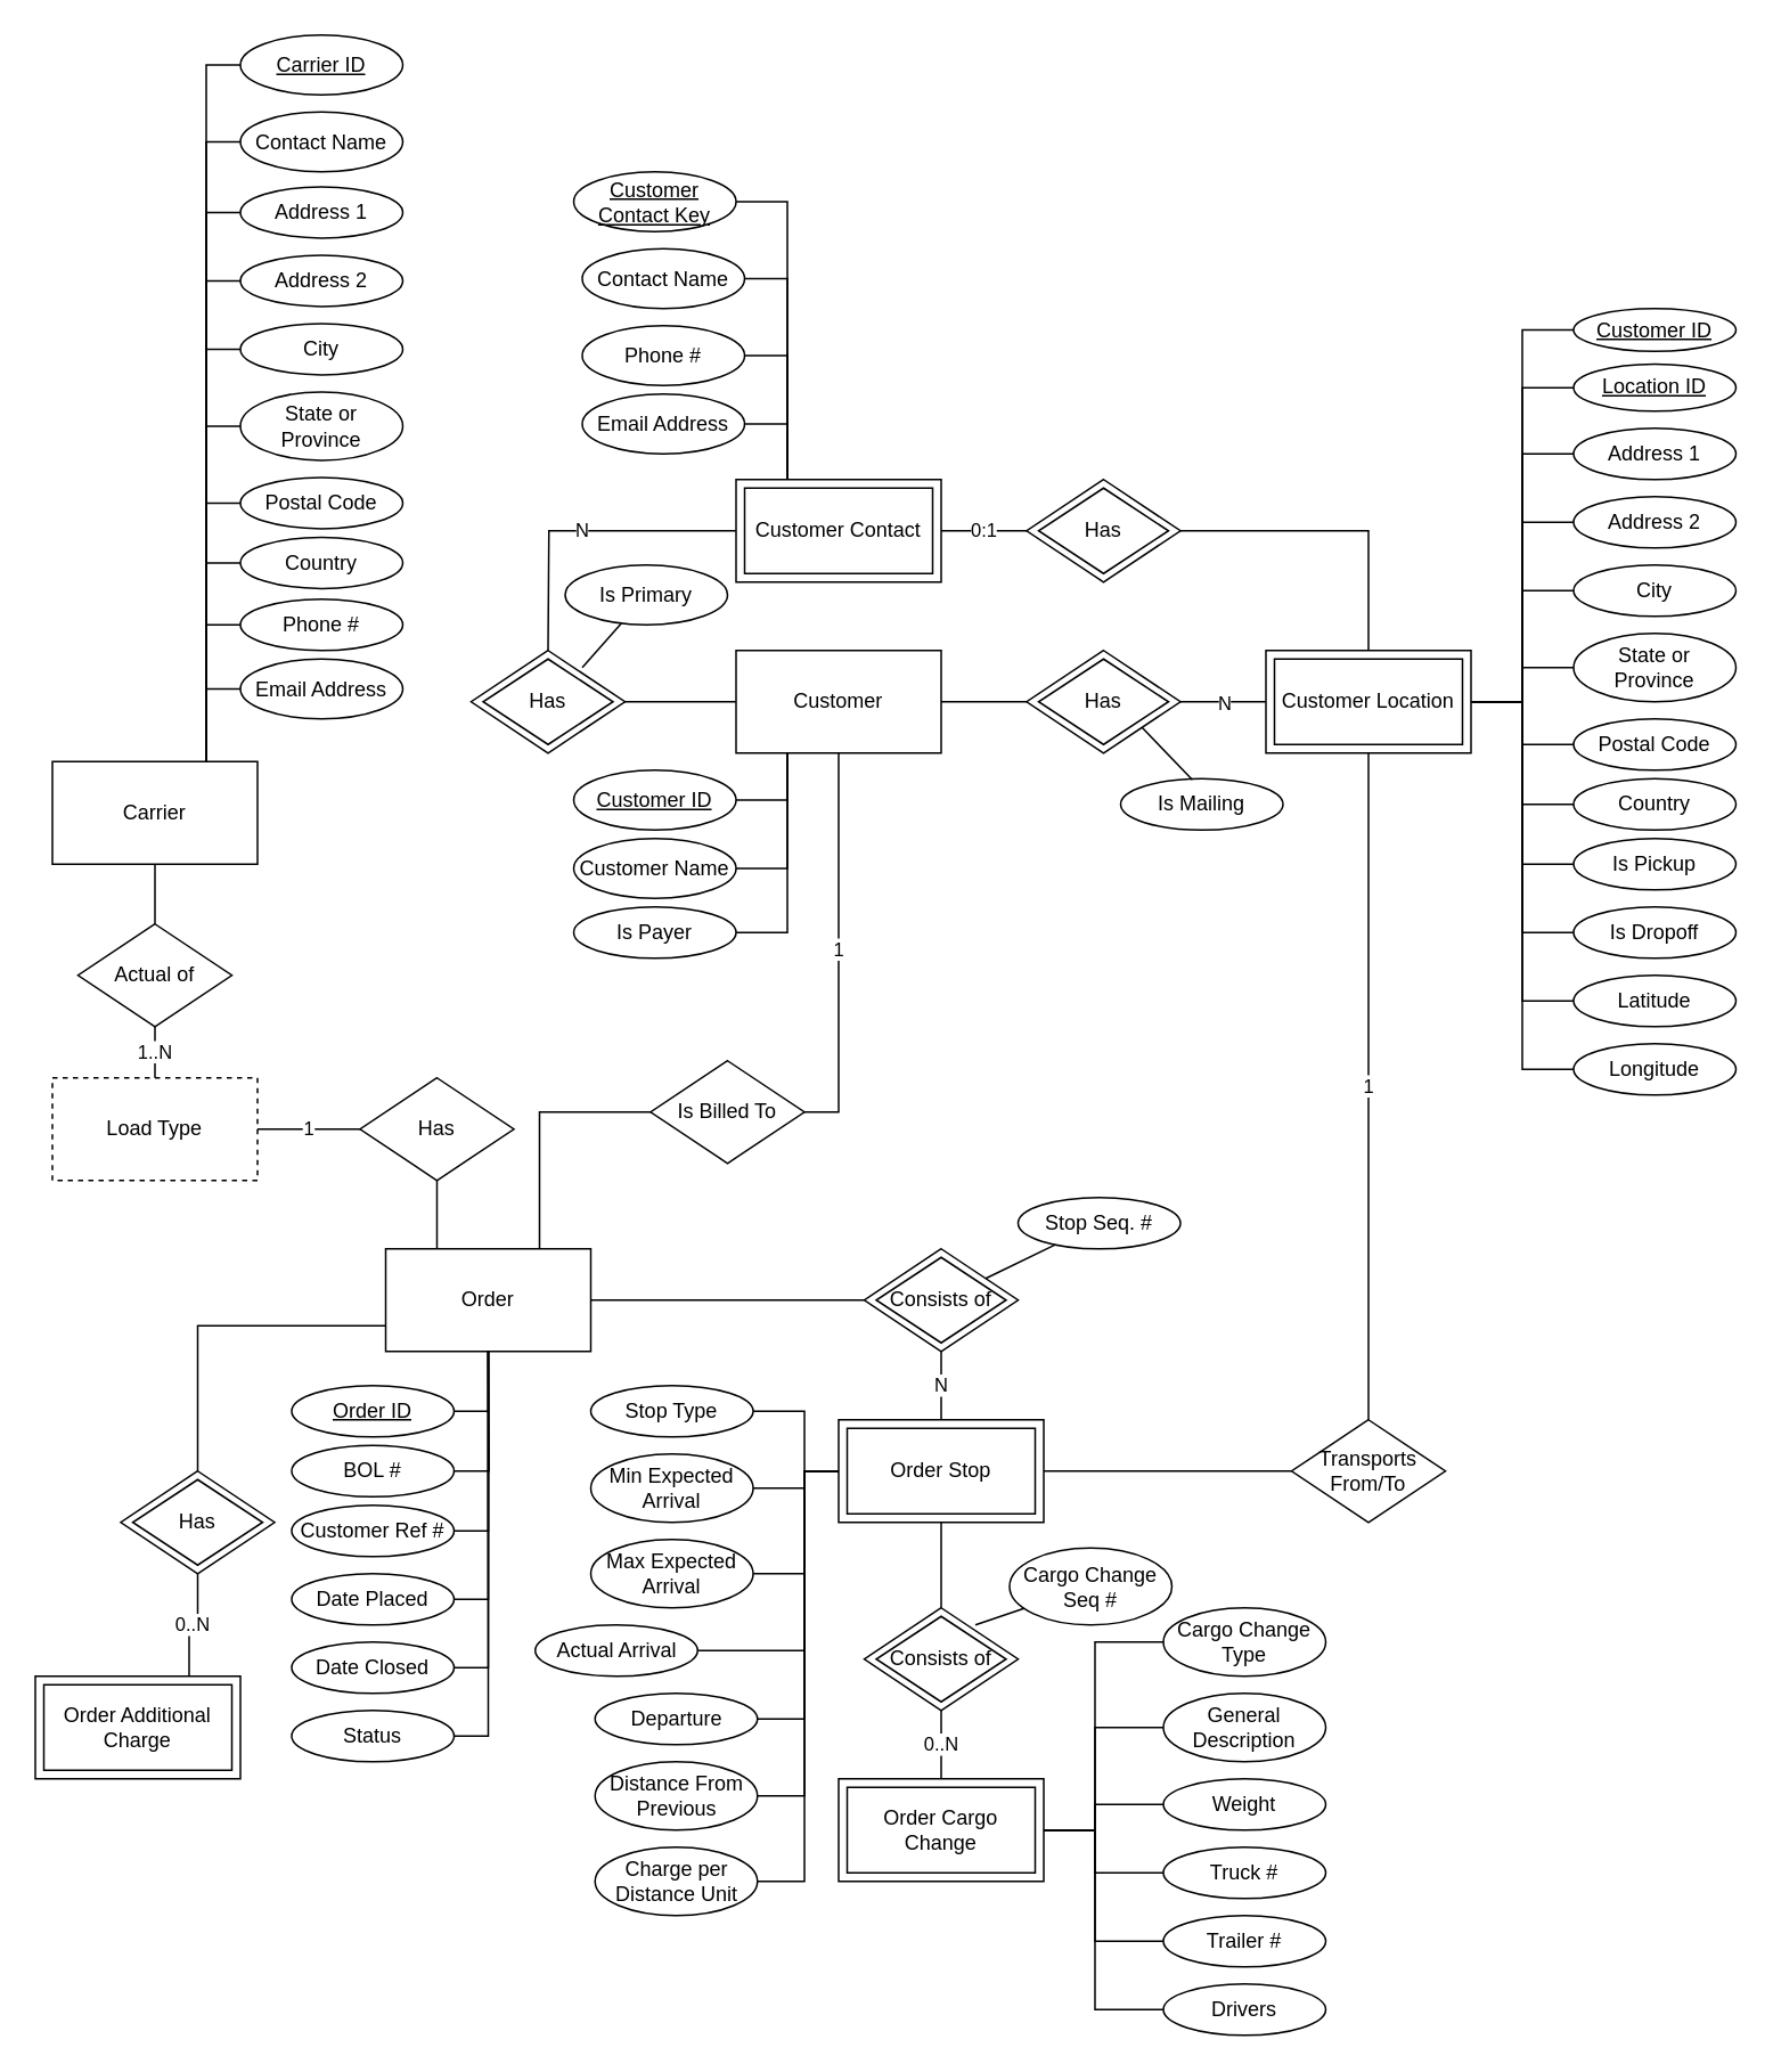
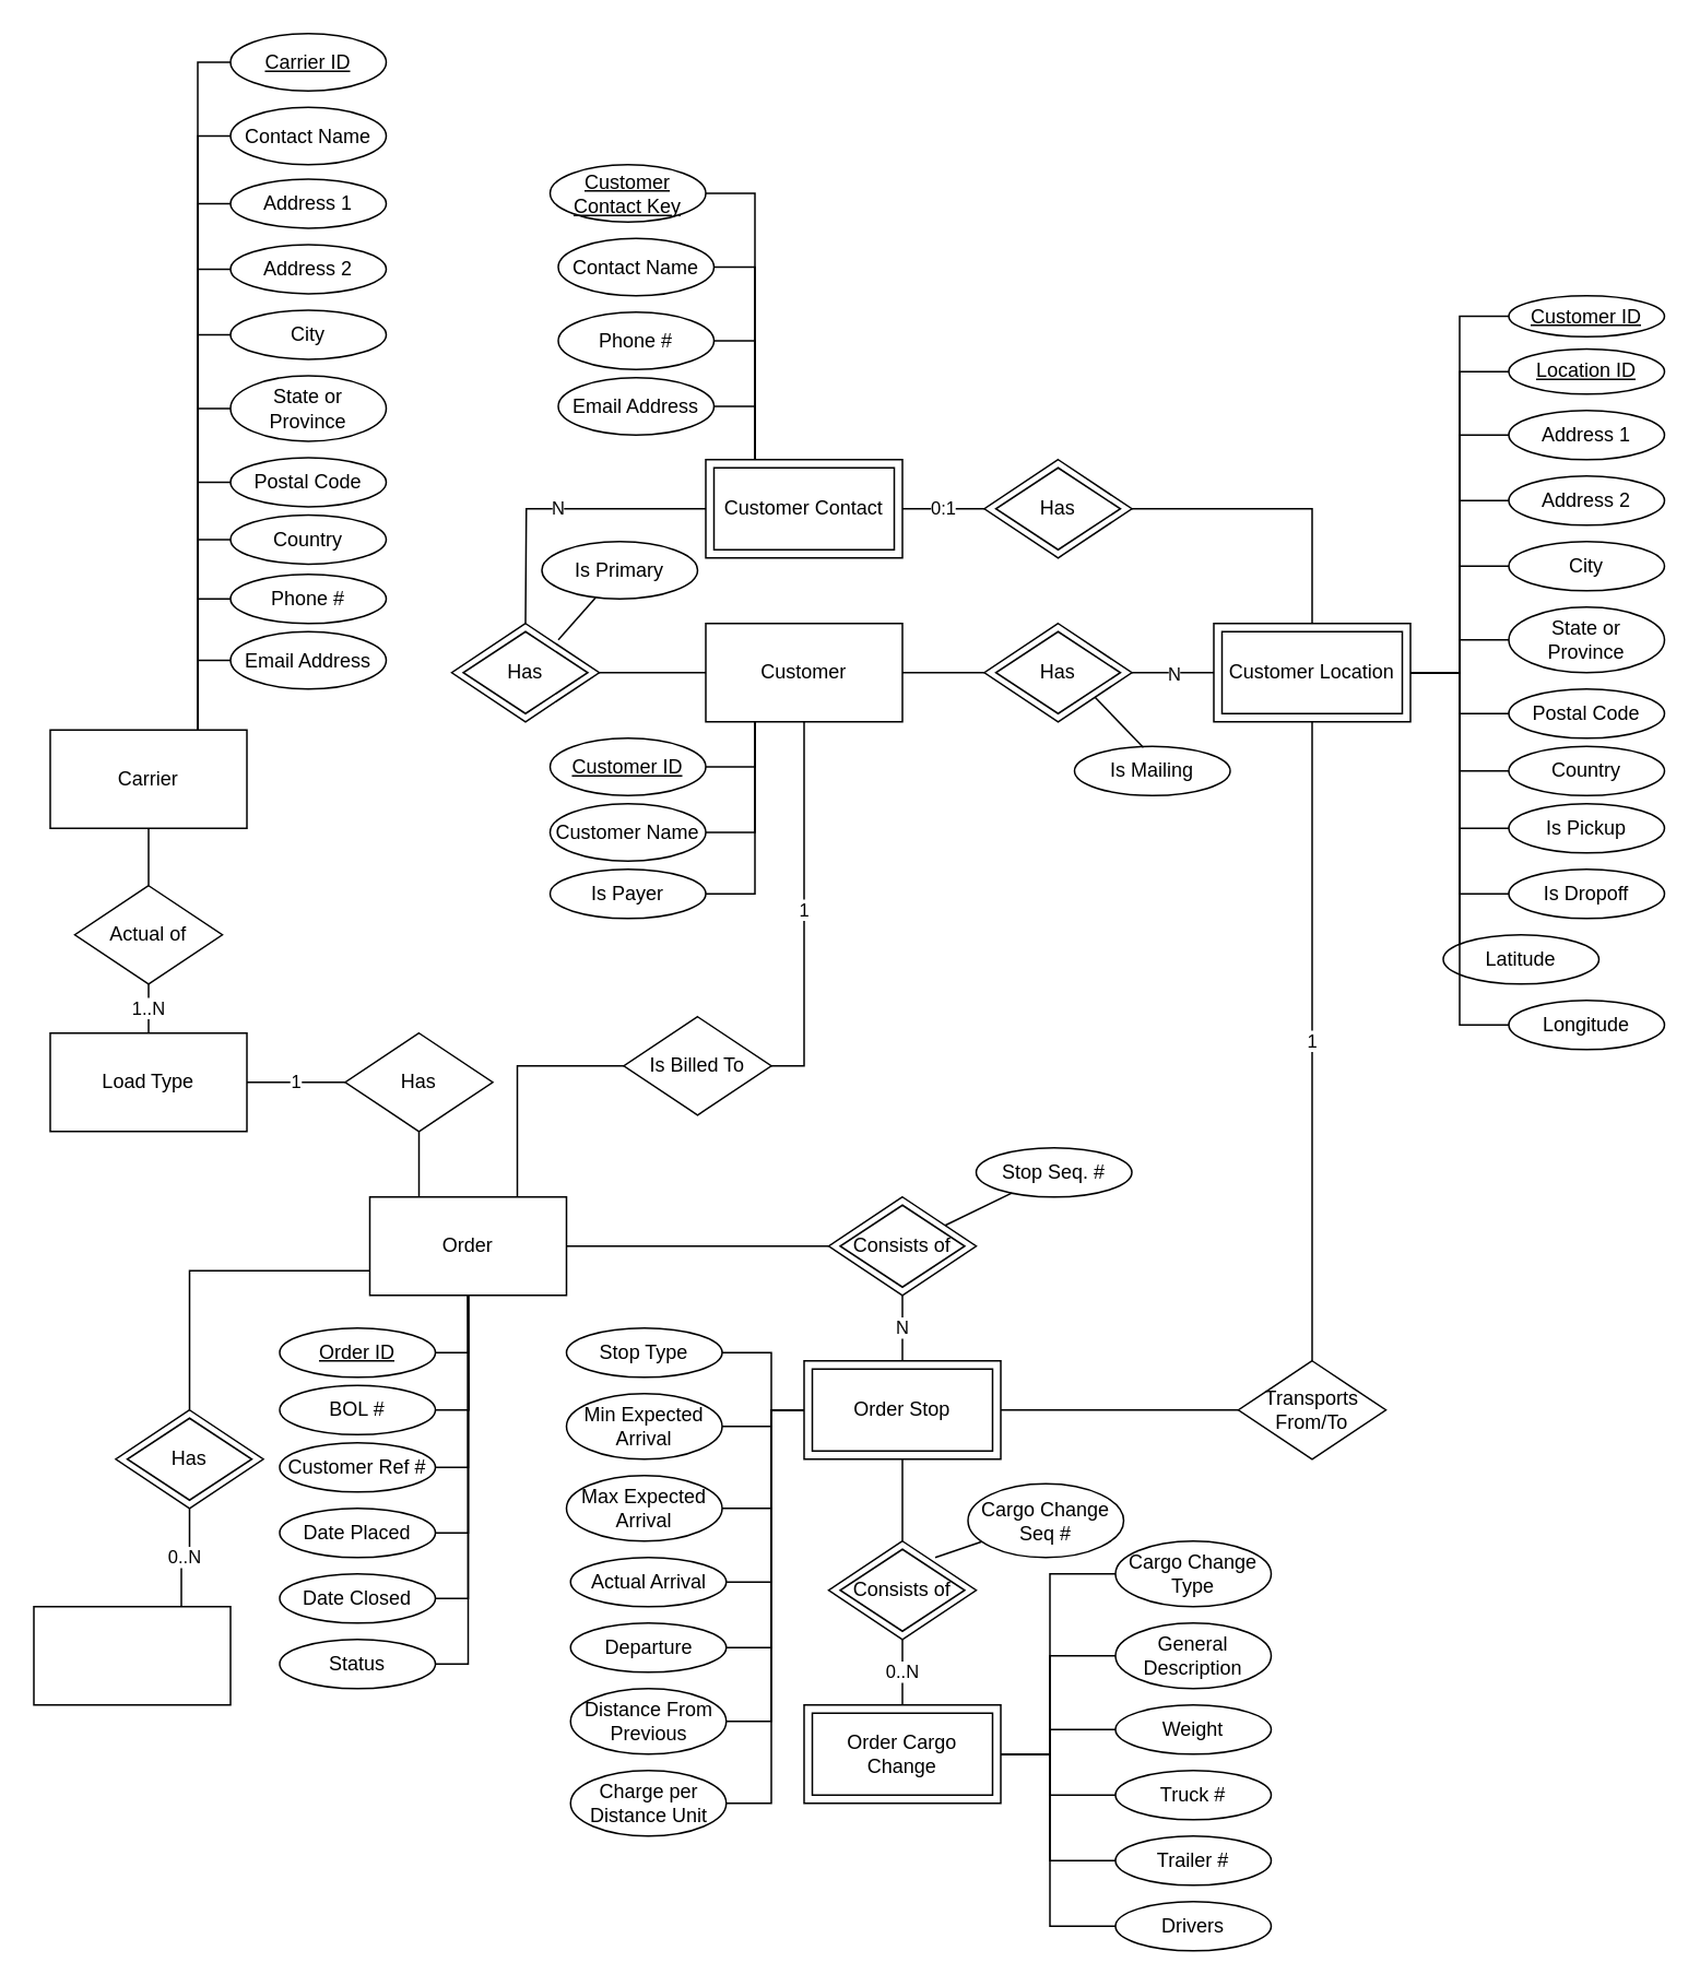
- <mxCell id="105" value="Latitude" style="ellipse;whiteSpace=wrap;html=1;" vertex="1" parent="1"><mxGeometry x="920" y="570" width="95" height="30" as="geometry" /></mxCell>
+ <mxCell id="105" value="Latitude" style="ellipse;whiteSpace=wrap;html=1;" vertex="1" parent="1"><mxGeometry x="880" y="570" width="95" height="30" as="geometry" /></mxCell>
- <mxCell id="25" value="Load Type" style="rounded=0;whiteSpace=wrap;html=1;shadow=0;glass=0;perimeterSpacing=0;gradientColor=none;dashed=1;" vertex="1" parent="1"><mxGeometry x="30" y="630" width="120" height="60" as="geometry" /></mxCell>
+ <mxCell id="25" value="Load Type" style="rounded=0;whiteSpace=wrap;html=1;shadow=0;glass=0;perimeterSpacing=0;gradientColor=none;" vertex="1" parent="1"><mxGeometry x="30" y="630" width="120" height="60" as="geometry" /></mxCell>
- <mxCell id="148" value="Actual Arrival" style="ellipse;whiteSpace=wrap;html=1;" vertex="1" parent="1"><mxGeometry x="312.5" y="950" width="95" height="30" as="geometry" /></mxCell>
+ <mxCell id="148" value="Actual Arrival" style="ellipse;whiteSpace=wrap;html=1;" vertex="1" parent="1"><mxGeometry x="347.5" y="950" width="95" height="30" as="geometry" /></mxCell>
- <mxCell id="31" value="Order Additional Charge" style="rounded=0;whiteSpace=wrap;html=1;labelPadding=0;perimeter=rectanglePerimeter;container=0;backgroundOutline=0;comic=0;enumerate=0;treeMoving=0;treeFolding=0;resizeHeight=0;glass=0;" vertex="1" parent="29"><mxGeometry x="5" y="5" width="110" height="50" as="geometry" /></mxCell>
